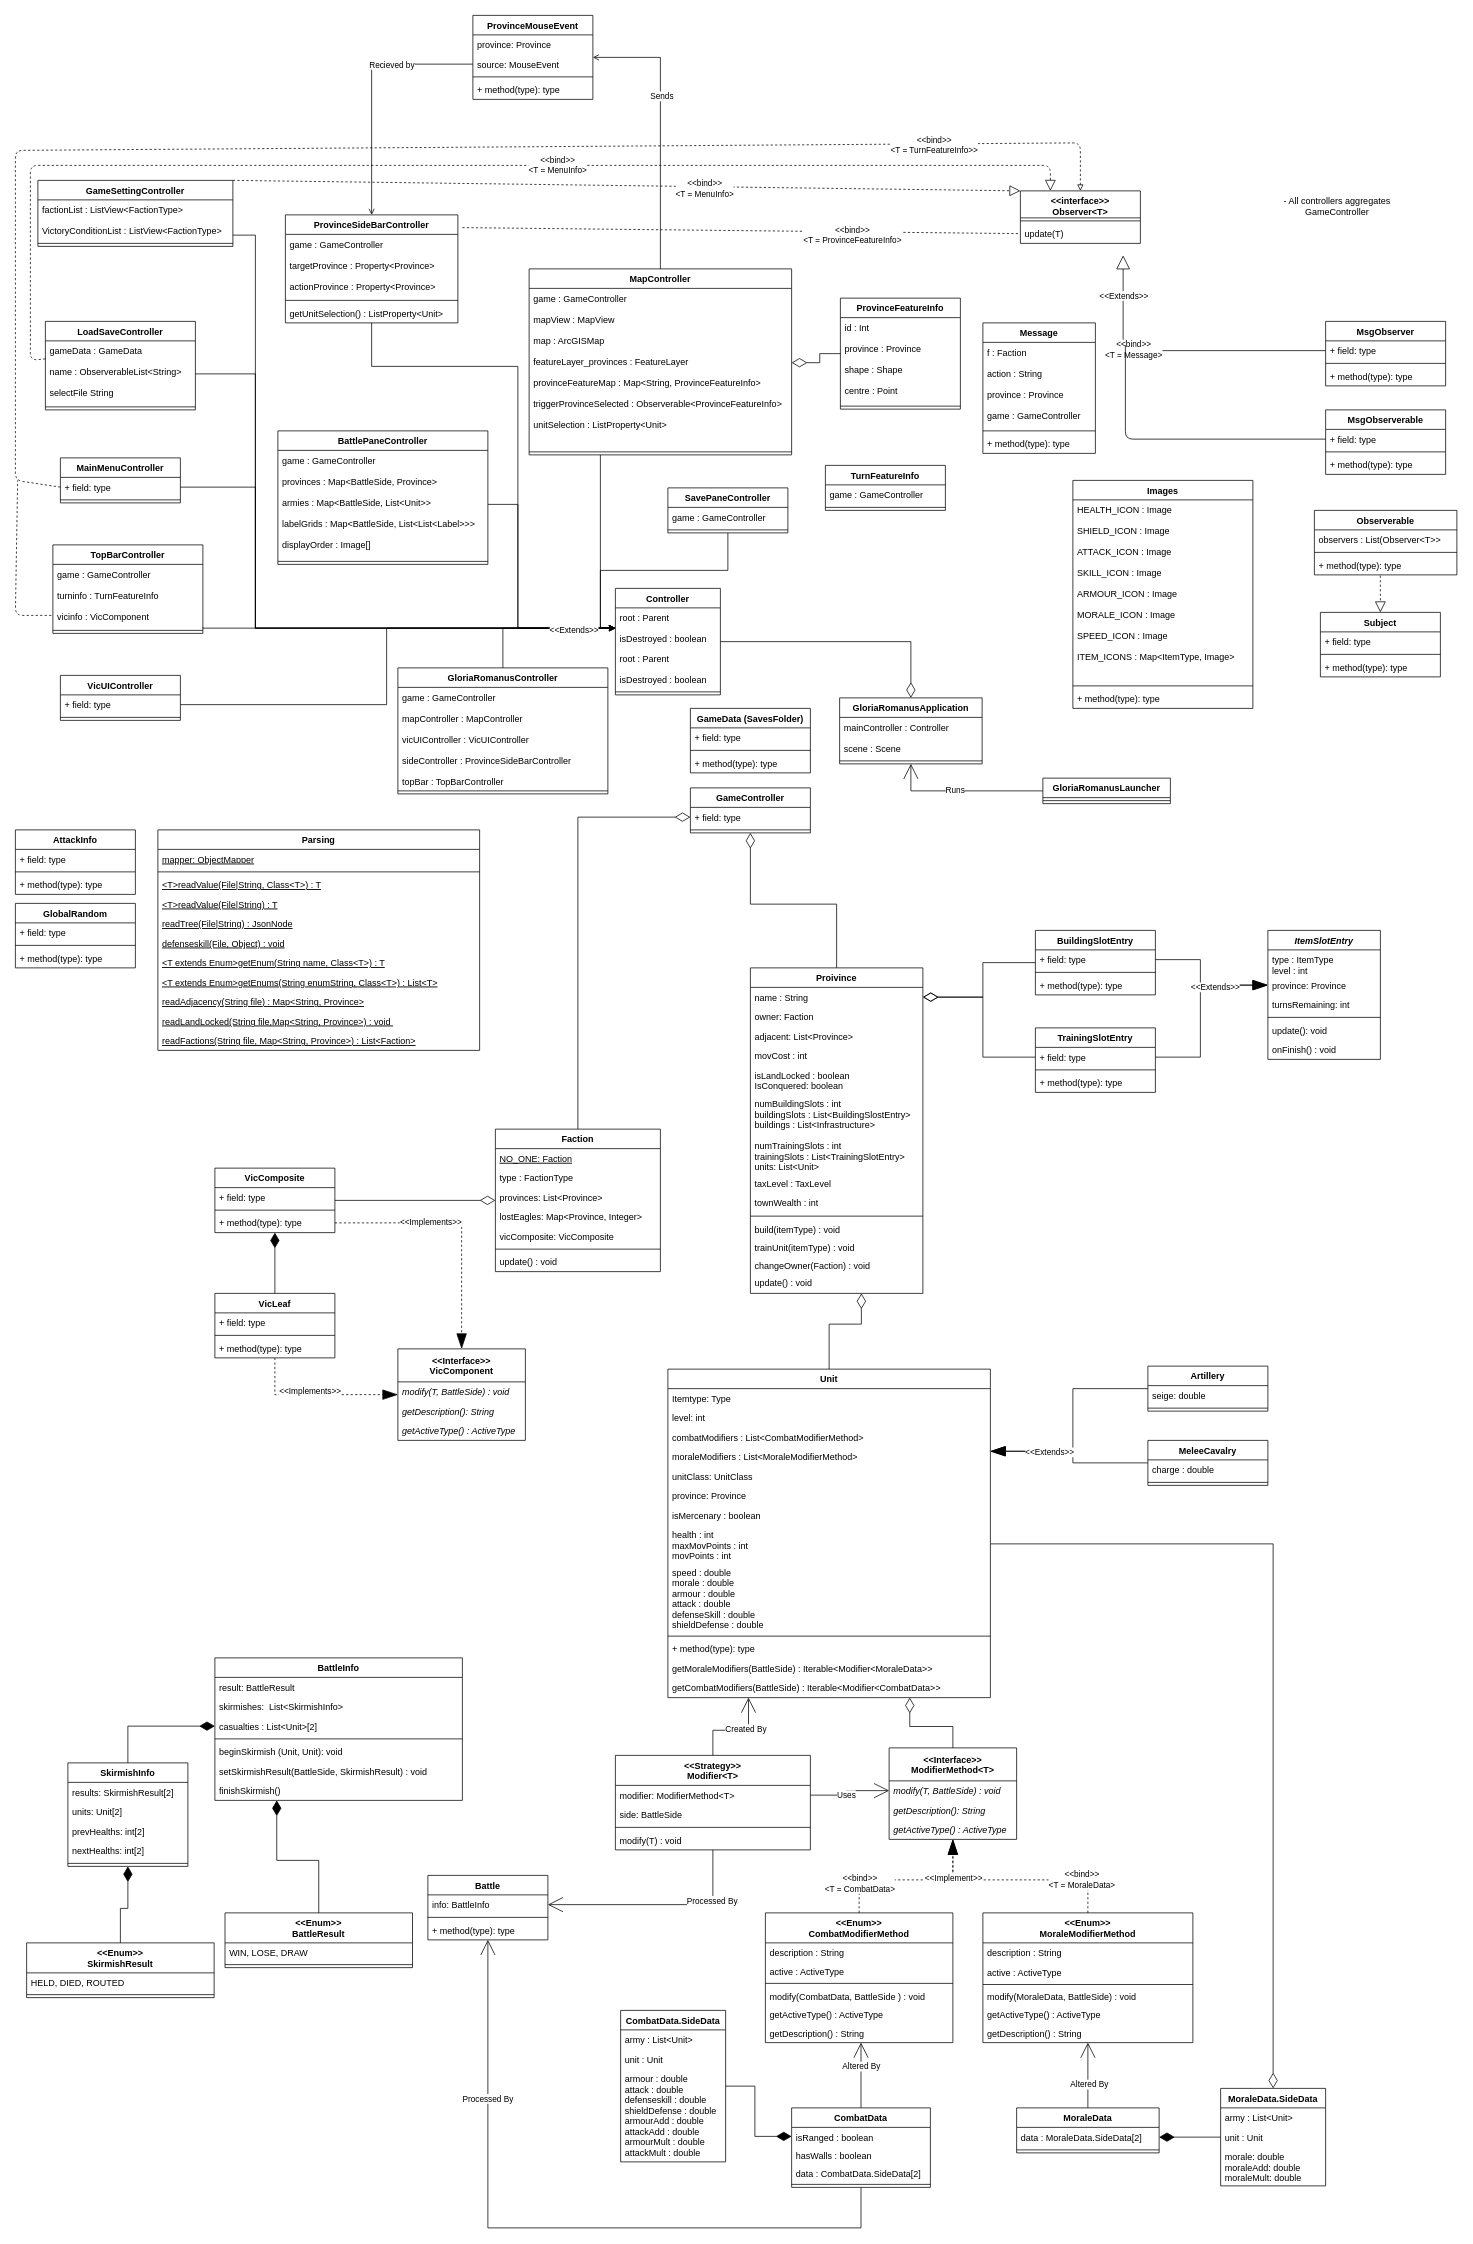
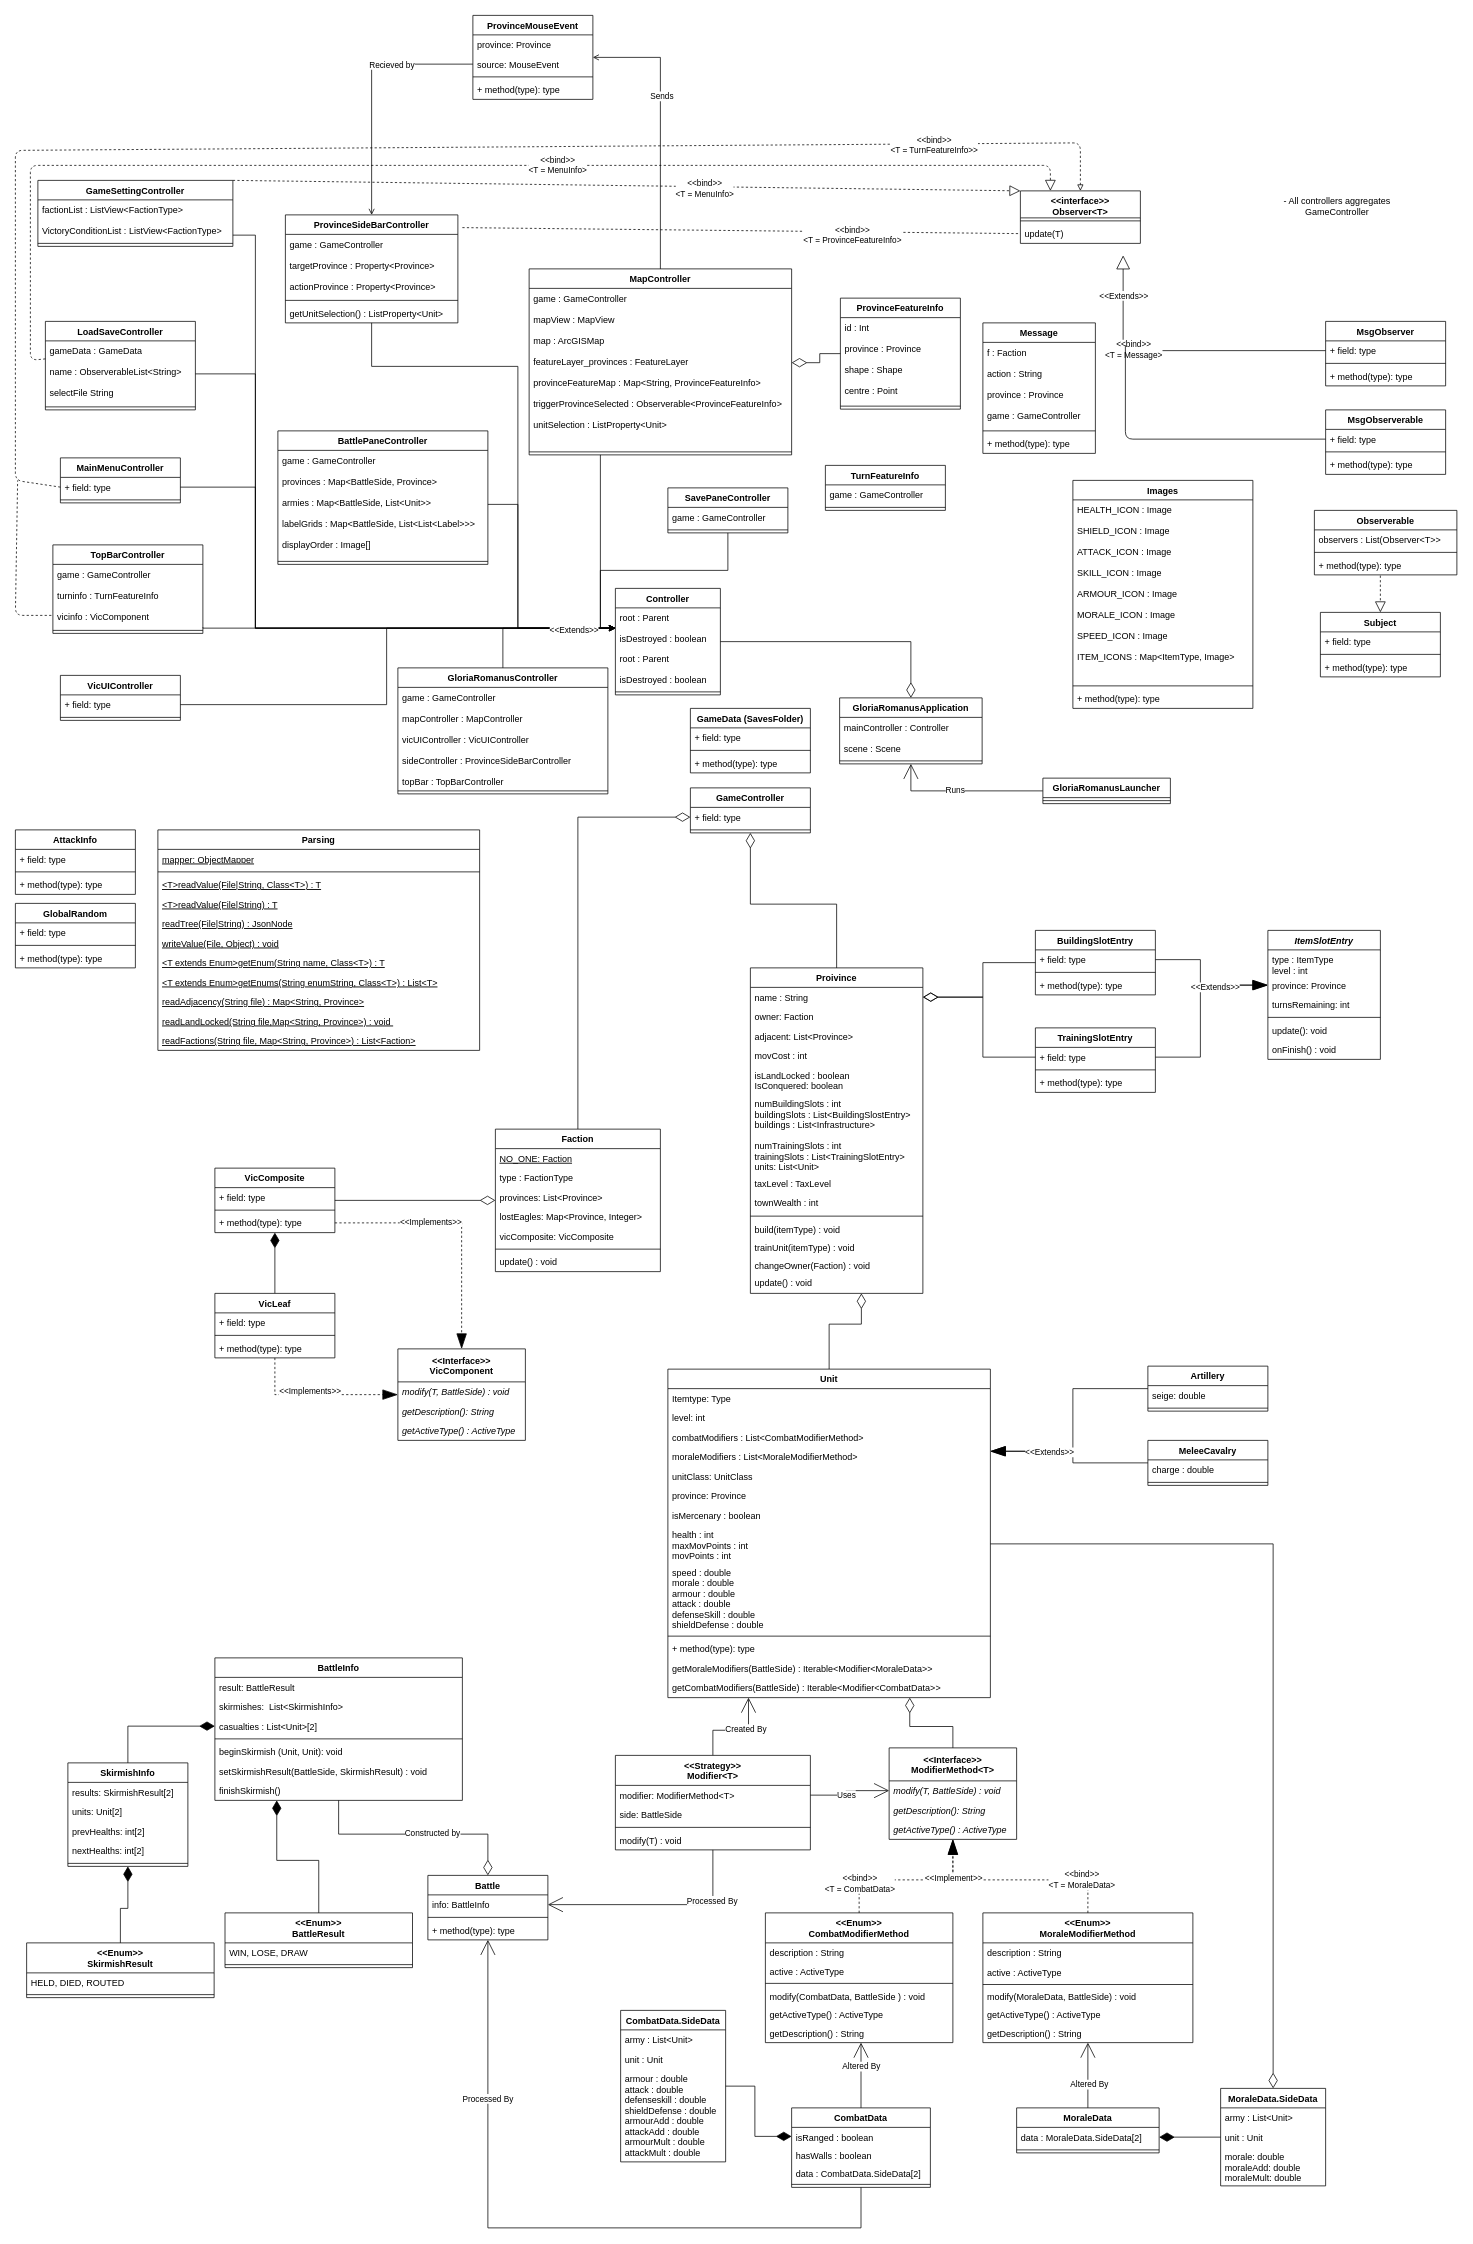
- <mxCell id="151" value="defenseskill(File, Object) : void" style="text;strokeColor=none;fillColor=none;align=left;verticalAlign=top;spacingLeft=4;spacingRight=4;overflow=hidden;rotatable=0;points=[[0,0.5],[1,0.5]];portConstraint=eastwest;fontStyle=4" parent="145" vertex="1"><mxGeometry y="138" width="429" height="26" as="geometry" /></mxCell>
+ <mxCell id="151" value="writeValue(File, Object) : void" style="text;strokeColor=none;fillColor=none;align=left;verticalAlign=top;spacingLeft=4;spacingRight=4;overflow=hidden;rotatable=0;points=[[0,0.5],[1,0.5]];portConstraint=eastwest;fontStyle=4" parent="145" vertex="1"><mxGeometry y="138" width="429" height="26" as="geometry" /></mxCell>
+ <mxCell id="288" style="edgeStyle=orthogonalEdgeStyle;rounded=0;orthogonalLoop=1;jettySize=auto;html=1;entryX=0.5;entryY=0;entryDx=0;entryDy=0;startArrow=none;startFill=0;endArrow=diamondThin;endFill=0;endSize=18;" parent="1" source="290" target="130" edge="1"><mxGeometry relative="1" as="geometry" /></mxCell>
+ <mxCell id="289" value="Constructed by" style="edgeLabel;html=1;align=center;verticalAlign=middle;resizable=0;points=[];" parent="288" vertex="1" connectable="0"><mxGeometry x="0.128" y="2" relative="1" as="geometry"><mxPoint as="offset" /></mxGeometry></mxCell>
